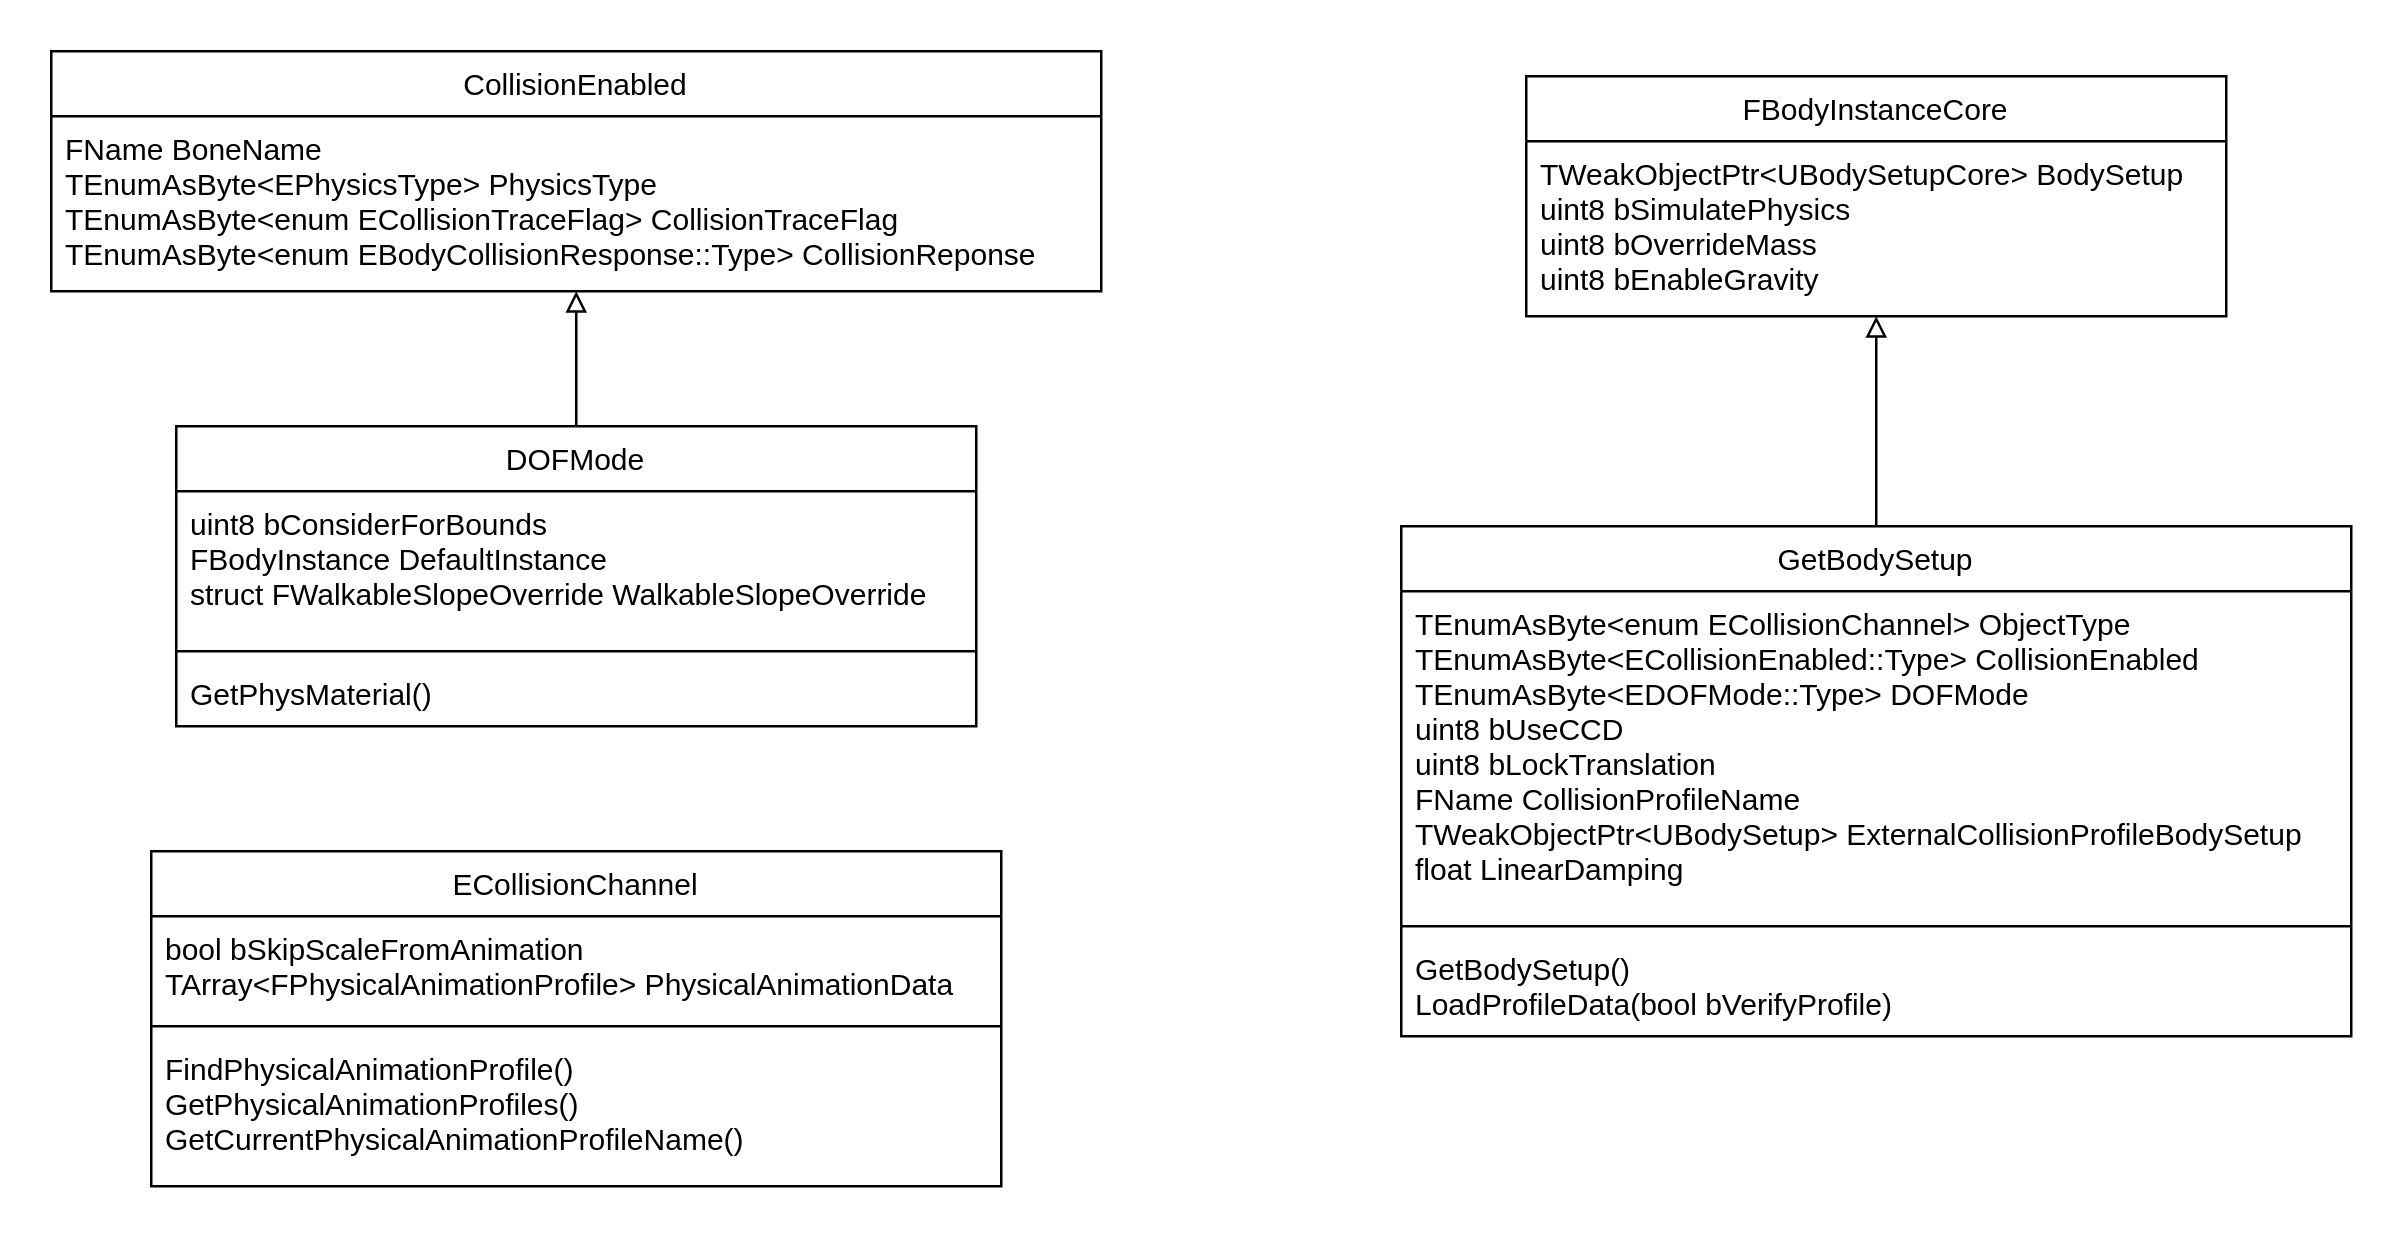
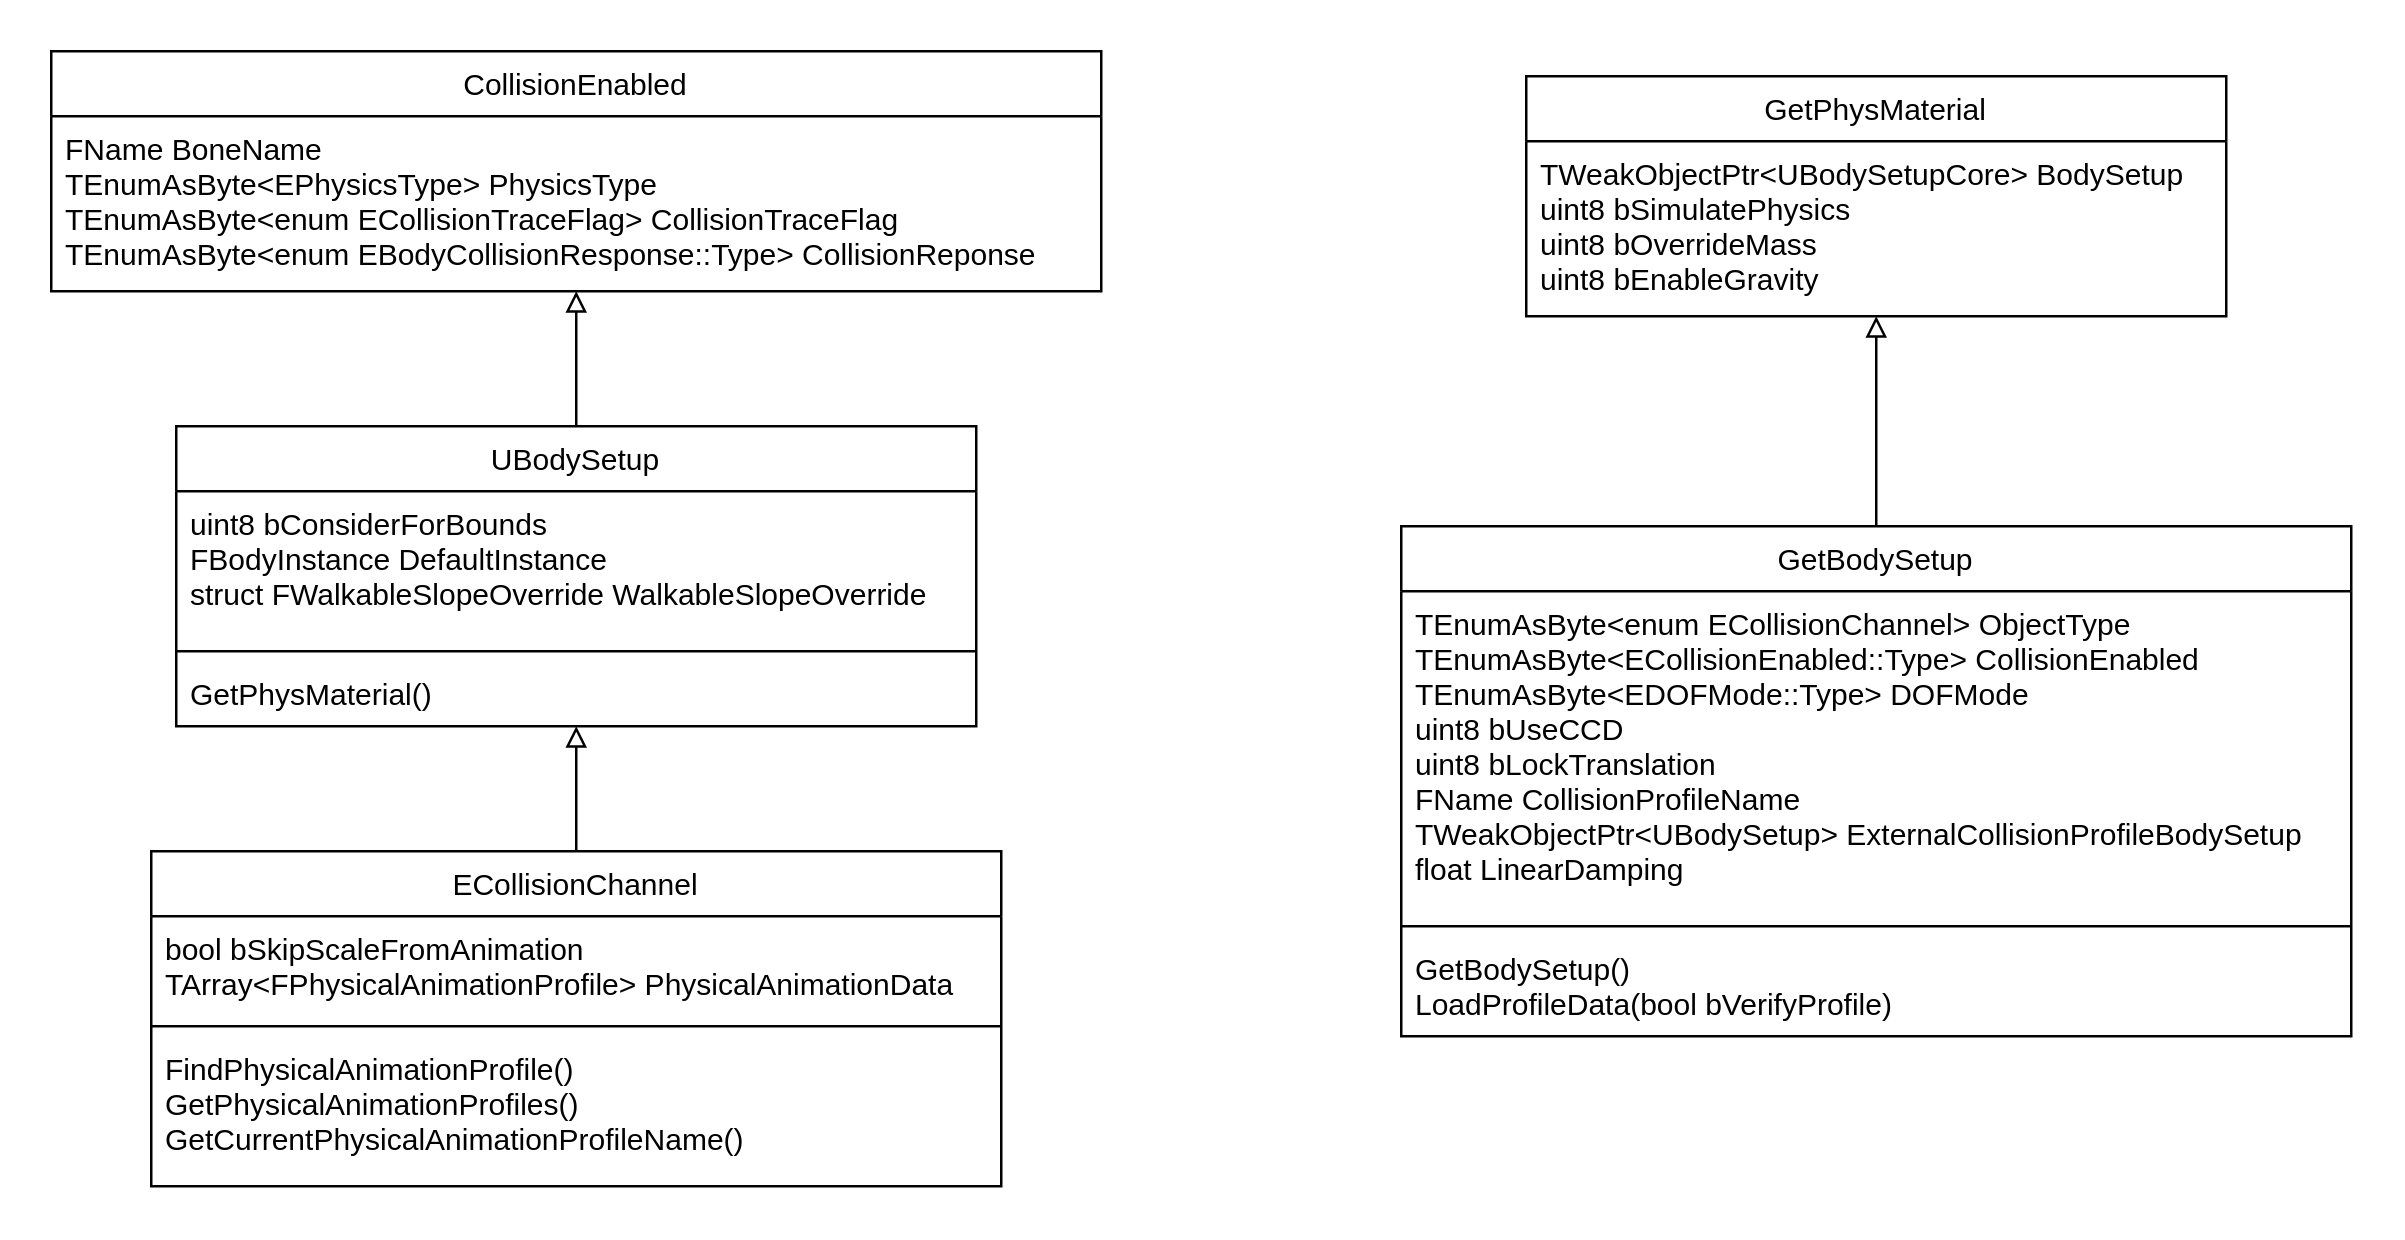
- <mxCell id="14" value="FBodyInstanceCore" style="swimlane;fontStyle=0;childLayout=stackLayout;horizontal=1;startSize=26;fillColor=none;horizontalStack=0;resizeParent=1;resizeParentMax=0;resizeLast=0;collapsible=1;marginBottom=0;html=0;" vertex="1" parent="1"><mxGeometry x="610" y="30" width="280" height="96" as="geometry" /></mxCell>
+ <mxCell id="14" value="GetPhysMaterial" style="swimlane;fontStyle=0;childLayout=stackLayout;horizontal=1;startSize=26;fillColor=none;horizontalStack=0;resizeParent=1;resizeParentMax=0;resizeLast=0;collapsible=1;marginBottom=0;html=0;" vertex="1" parent="1"><mxGeometry x="610" y="30" width="280" height="96" as="geometry" /></mxCell>
- <mxCell id="2" value="DOFMode" style="swimlane;fontStyle=0;align=center;verticalAlign=top;childLayout=stackLayout;horizontal=1;startSize=26;horizontalStack=0;resizeParent=1;resizeParentMax=0;resizeLast=0;collapsible=1;marginBottom=0;" vertex="1" parent="1"><mxGeometry x="70" y="170" width="320" height="120" as="geometry" /></mxCell>
+ <mxCell id="2" value="UBodySetup" style="swimlane;fontStyle=0;align=center;verticalAlign=top;childLayout=stackLayout;horizontal=1;startSize=26;horizontalStack=0;resizeParent=1;resizeParentMax=0;resizeLast=0;collapsible=1;marginBottom=0;" vertex="1" parent="1"><mxGeometry x="70" y="170" width="320" height="120" as="geometry" /></mxCell>
+ <mxCell id="10" value="" style="endArrow=block;html=1;rounded=0;endFill=0;exitX=0.5;exitY=0;exitDx=0;exitDy=0;" edge="1" parent="1" source="6" target="5"><mxGeometry width="50" height="50" relative="1" as="geometry"><mxPoint x="340" y="470" as="sourcePoint" /><mxPoint x="90" y="310" as="targetPoint" /></mxGeometry></mxCell>
